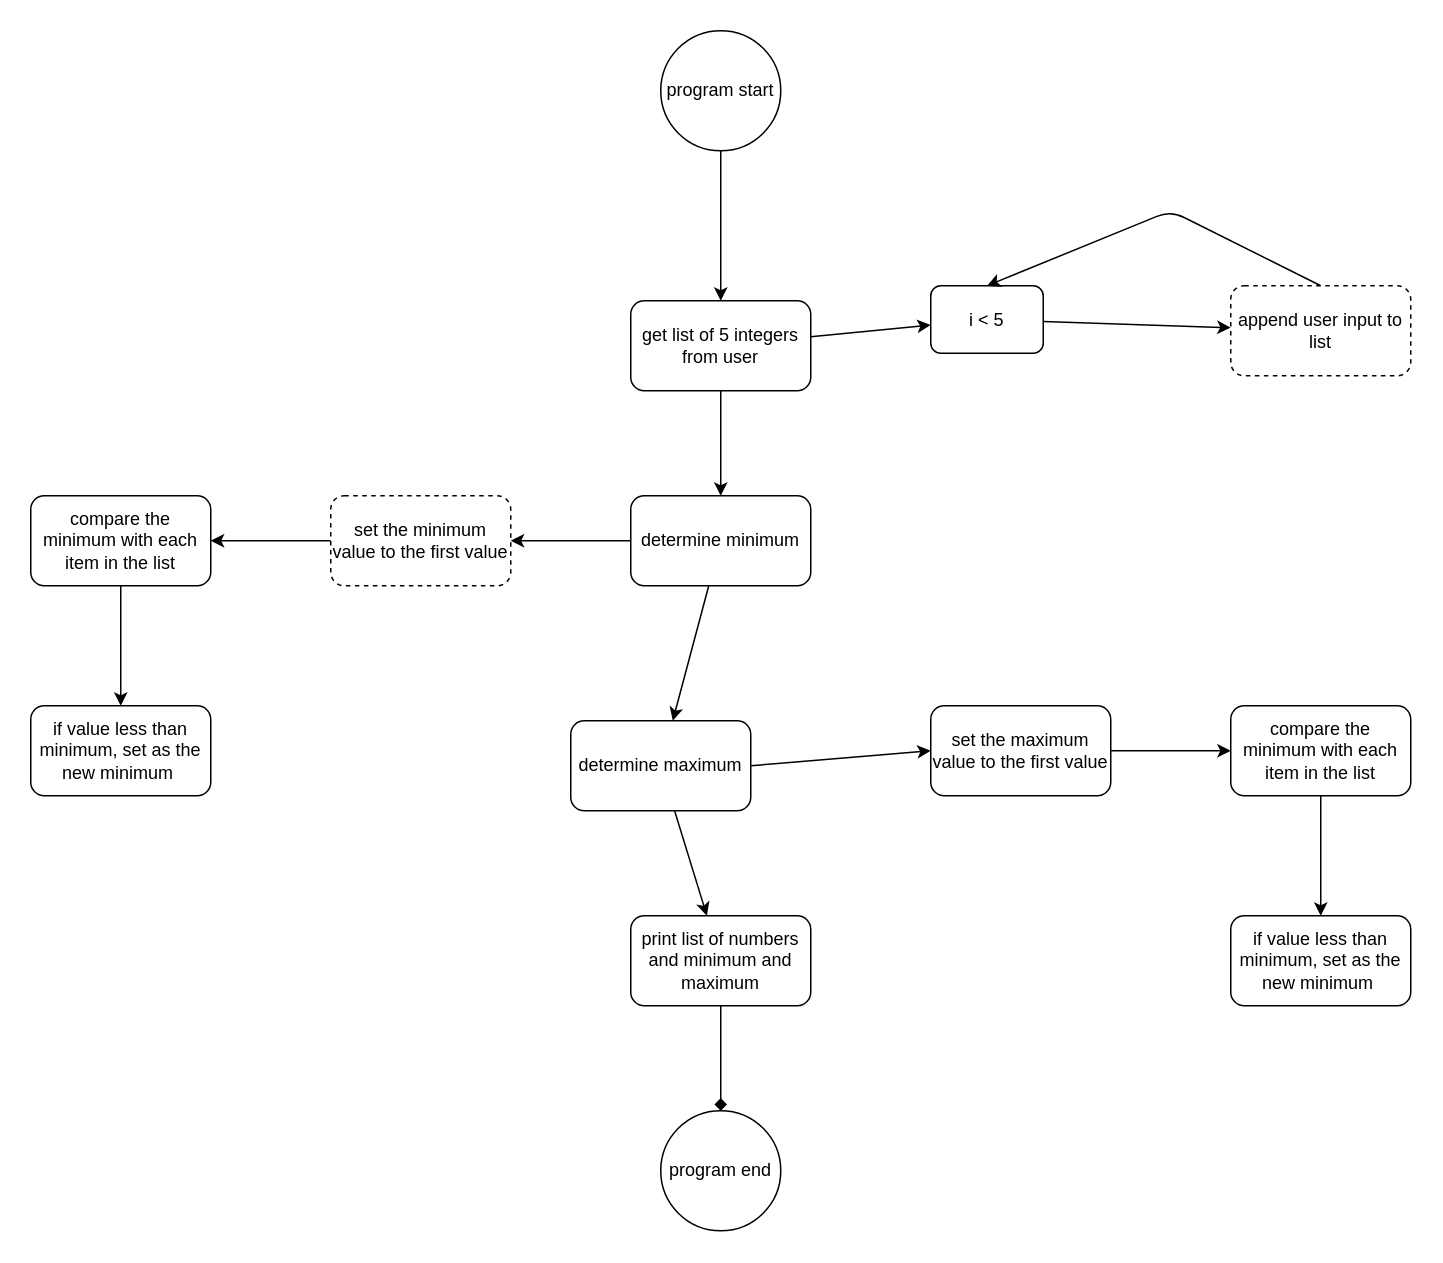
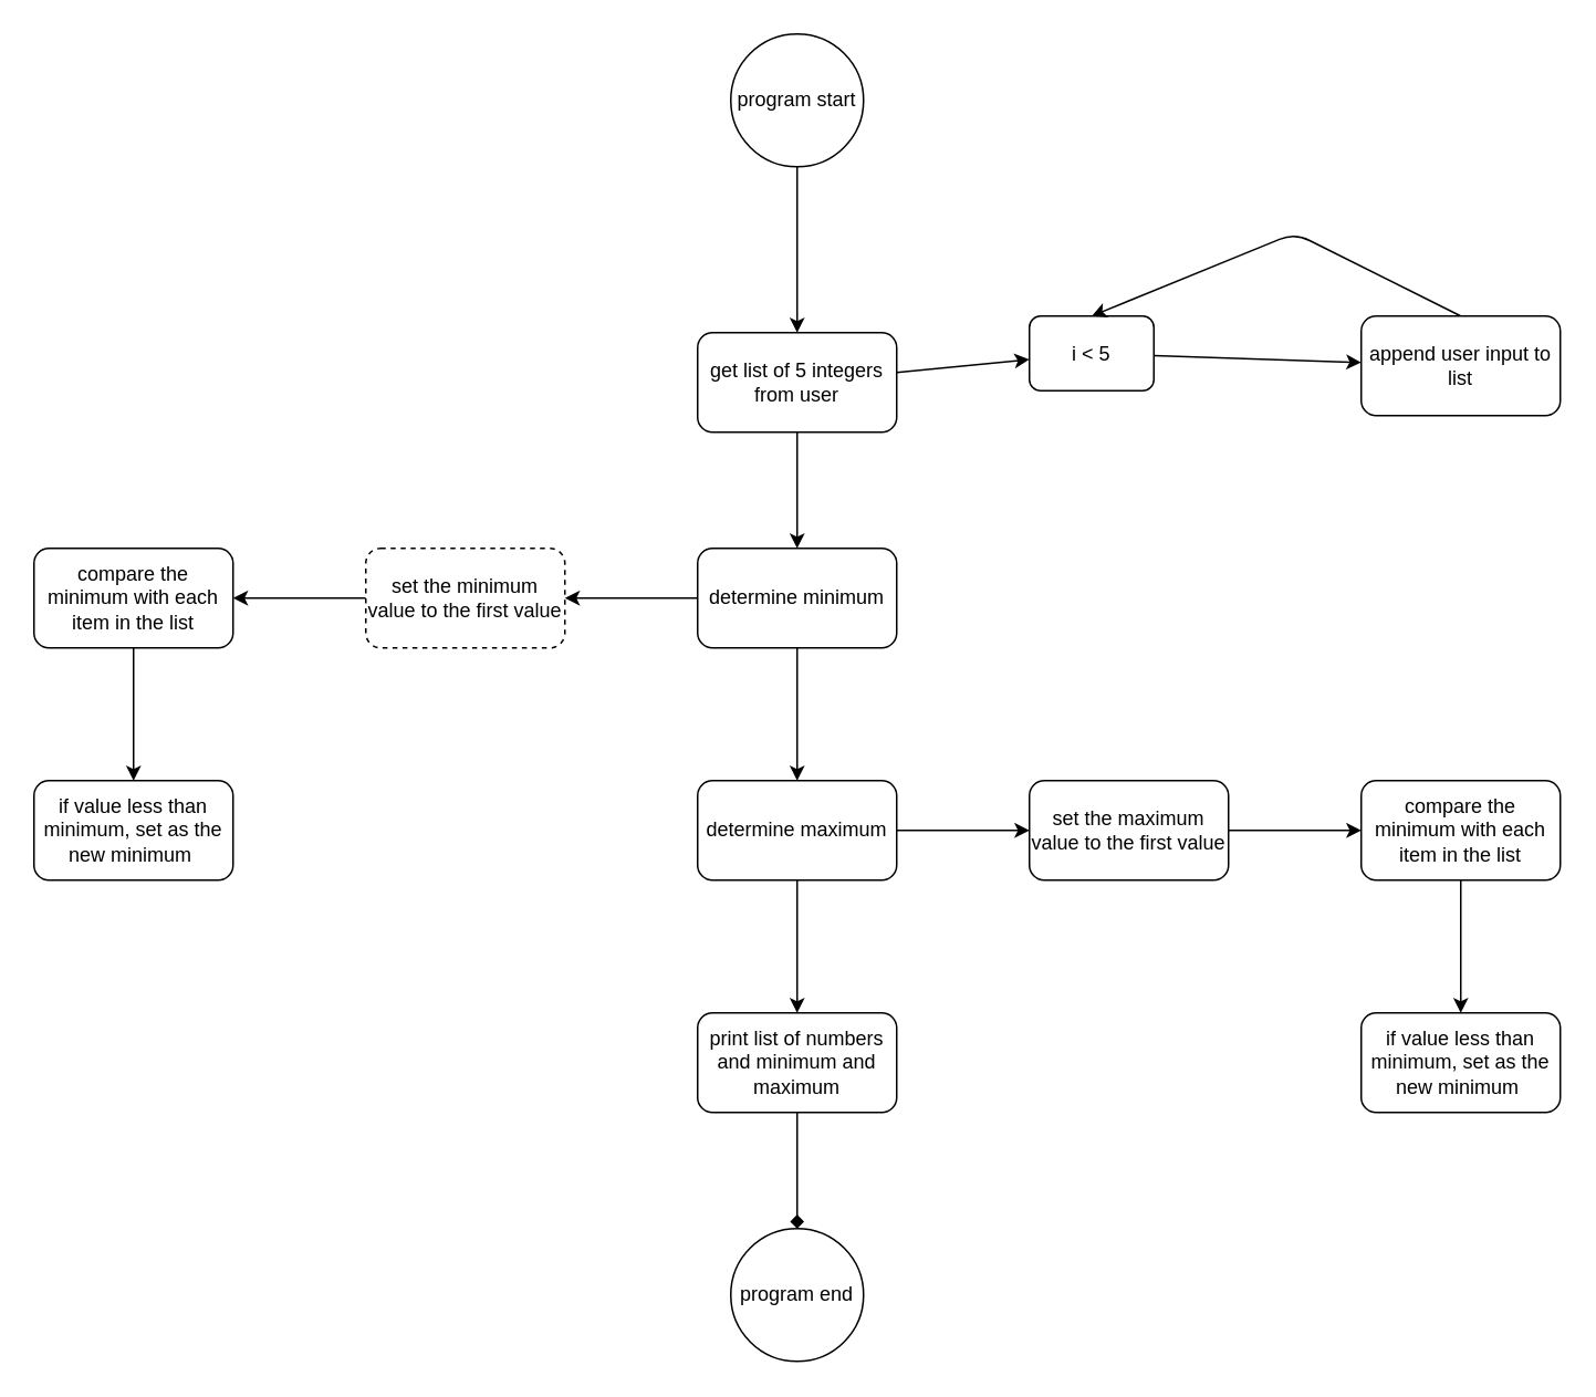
- <mxCell id="18" value="append user input to list" style="whiteSpace=wrap;html=1;rounded=1;dashed=1;" vertex="1" parent="1"><mxGeometry x="820" y="190" width="120" height="60" as="geometry" /></mxCell>
+ <mxCell id="18" value="append user input to list" style="whiteSpace=wrap;html=1;rounded=1;" vertex="1" parent="1"><mxGeometry x="820" y="190" width="120" height="60" as="geometry" /></mxCell>
- <mxCell id="12" value="determine maximum" style="whiteSpace=wrap;html=1;rounded=1;" vertex="1" parent="1"><mxGeometry x="380" y="480" width="120" height="60" as="geometry" /></mxCell>
+ <mxCell id="12" value="determine maximum" style="whiteSpace=wrap;html=1;rounded=1;" vertex="1" parent="1"><mxGeometry x="420" y="470" width="120" height="60" as="geometry" /></mxCell>
